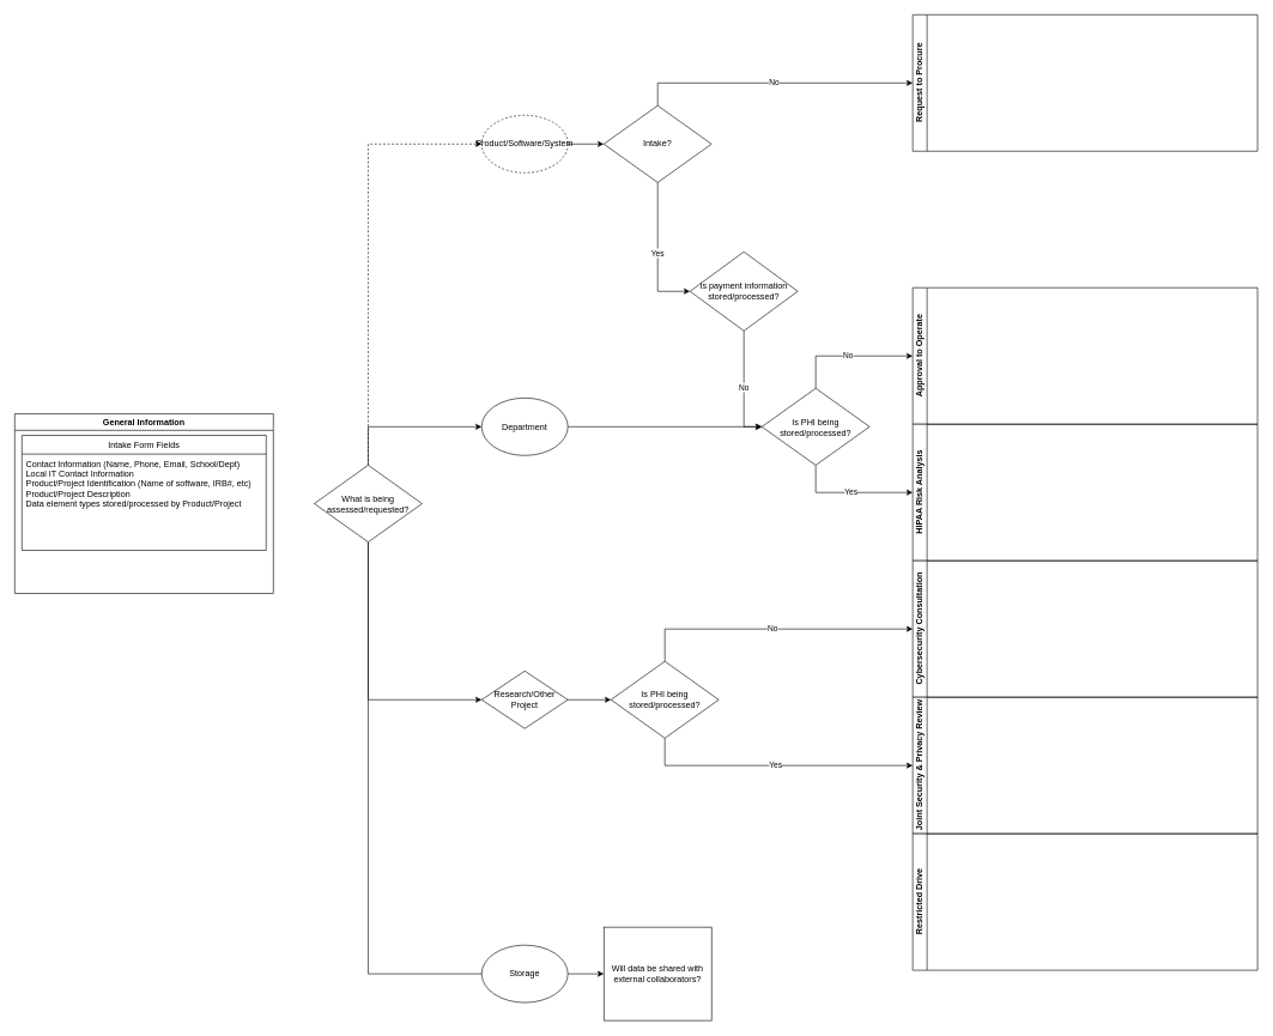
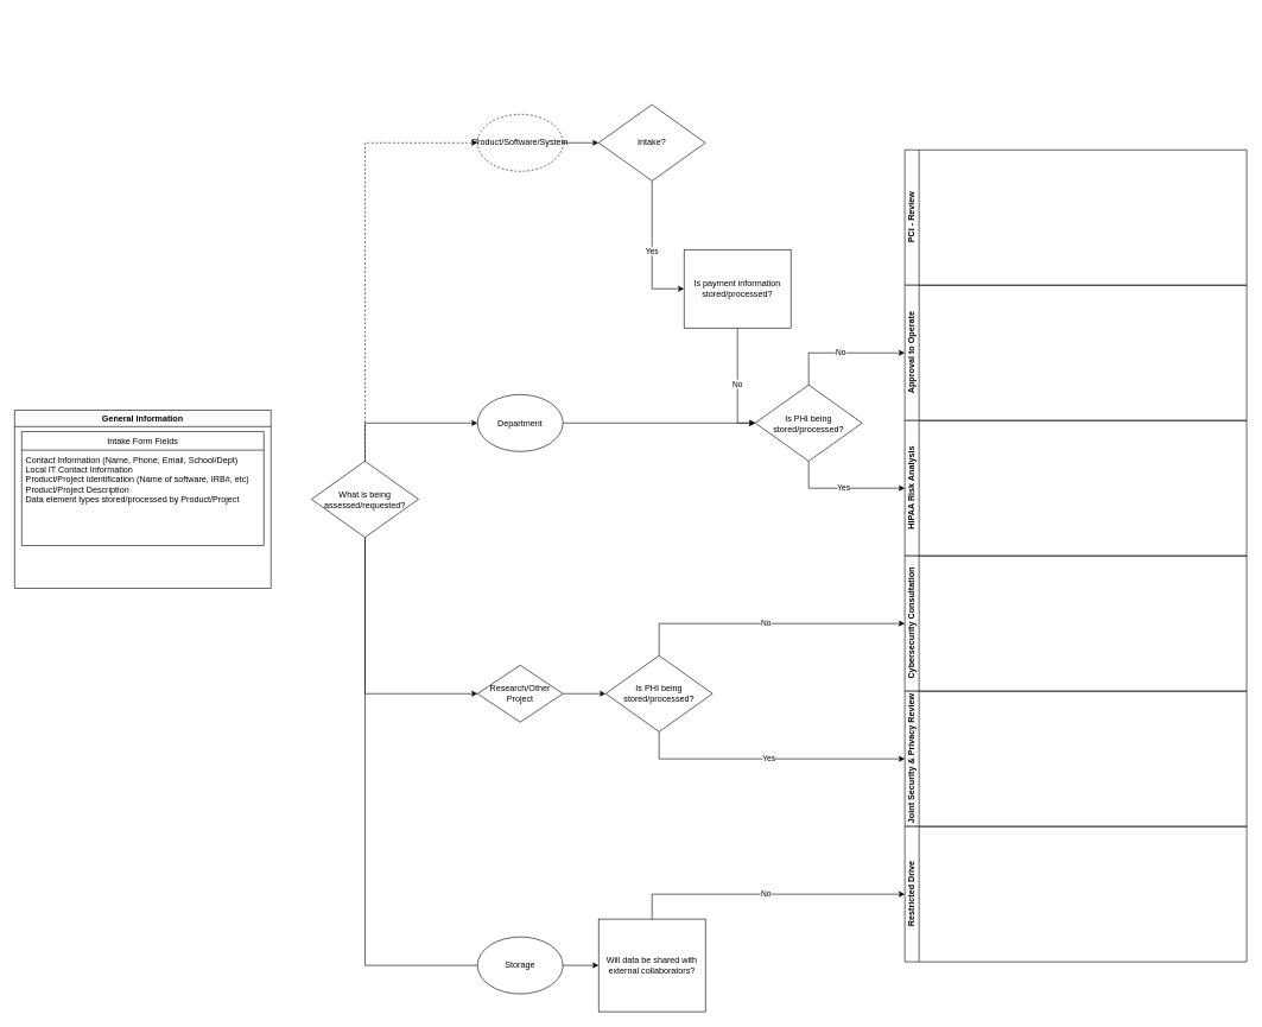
- <mxCell id="22" value="&lt;div&gt;No&lt;/div&gt;" style="edgeStyle=orthogonalEdgeStyle;rounded=0;orthogonalLoop=1;jettySize=auto;html=1;exitX=0.5;exitY=0;exitDx=0;exitDy=0;entryX=0;entryY=0.5;entryDx=0;entryDy=0;" edge="1" parent="1" source="24" target="25"><mxGeometry relative="1" as="geometry" /></mxCell>
- <mxCell id="25" value="Request to Procure" style="swimlane;html=1;startSize=20;horizontal=0;" vertex="1" parent="1"><mxGeometry x="1270" y="20" width="480" height="190" as="geometry" /></mxCell>
+ <mxCell id="21" value="PCI - Review" style="swimlane;html=1;startSize=20;horizontal=0;" vertex="1" parent="1"><mxGeometry x="1270" y="210" width="480" height="190" as="geometry" /></mxCell>
- <mxCell id="20" value="Is payment information stored/processed?" style="rhombus;whiteSpace=wrap;html=1;" vertex="1" parent="1"><mxGeometry x="960" y="350" width="150" height="110" as="geometry" /></mxCell>
+ <mxCell id="20" value="Is payment information stored/processed?" style="whiteSpace=wrap;html=1;rounded=0;" vertex="1" parent="1"><mxGeometry x="960" y="350" width="150" height="110" as="geometry" /></mxCell>
+ <mxCell id="33" value="No" style="edgeStyle=orthogonalEdgeStyle;rounded=0;orthogonalLoop=1;jettySize=auto;html=1;exitX=0.5;exitY=0;exitDx=0;exitDy=0;entryX=0;entryY=0.5;entryDx=0;entryDy=0;" edge="1" parent="1" source="34" target="35"><mxGeometry relative="1" as="geometry" /></mxCell>
